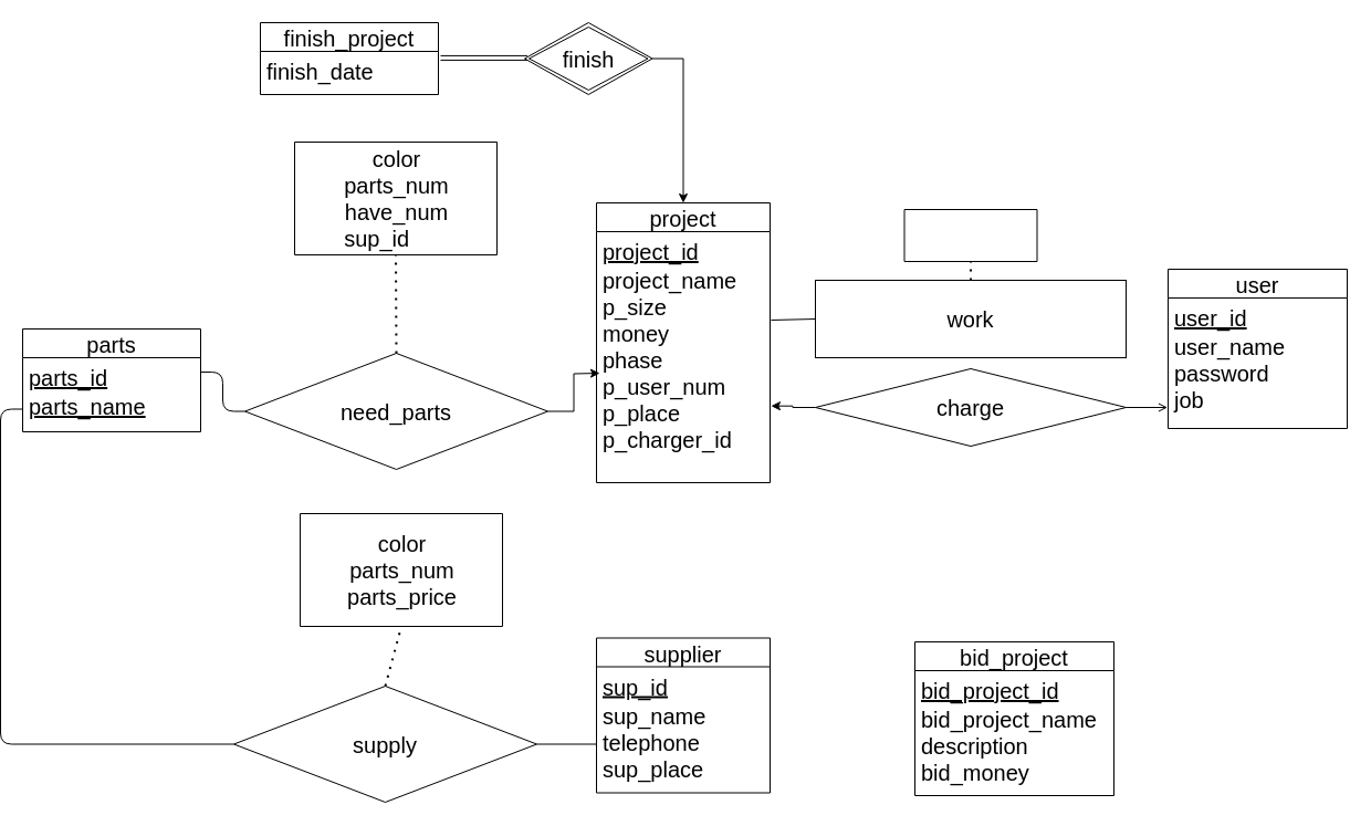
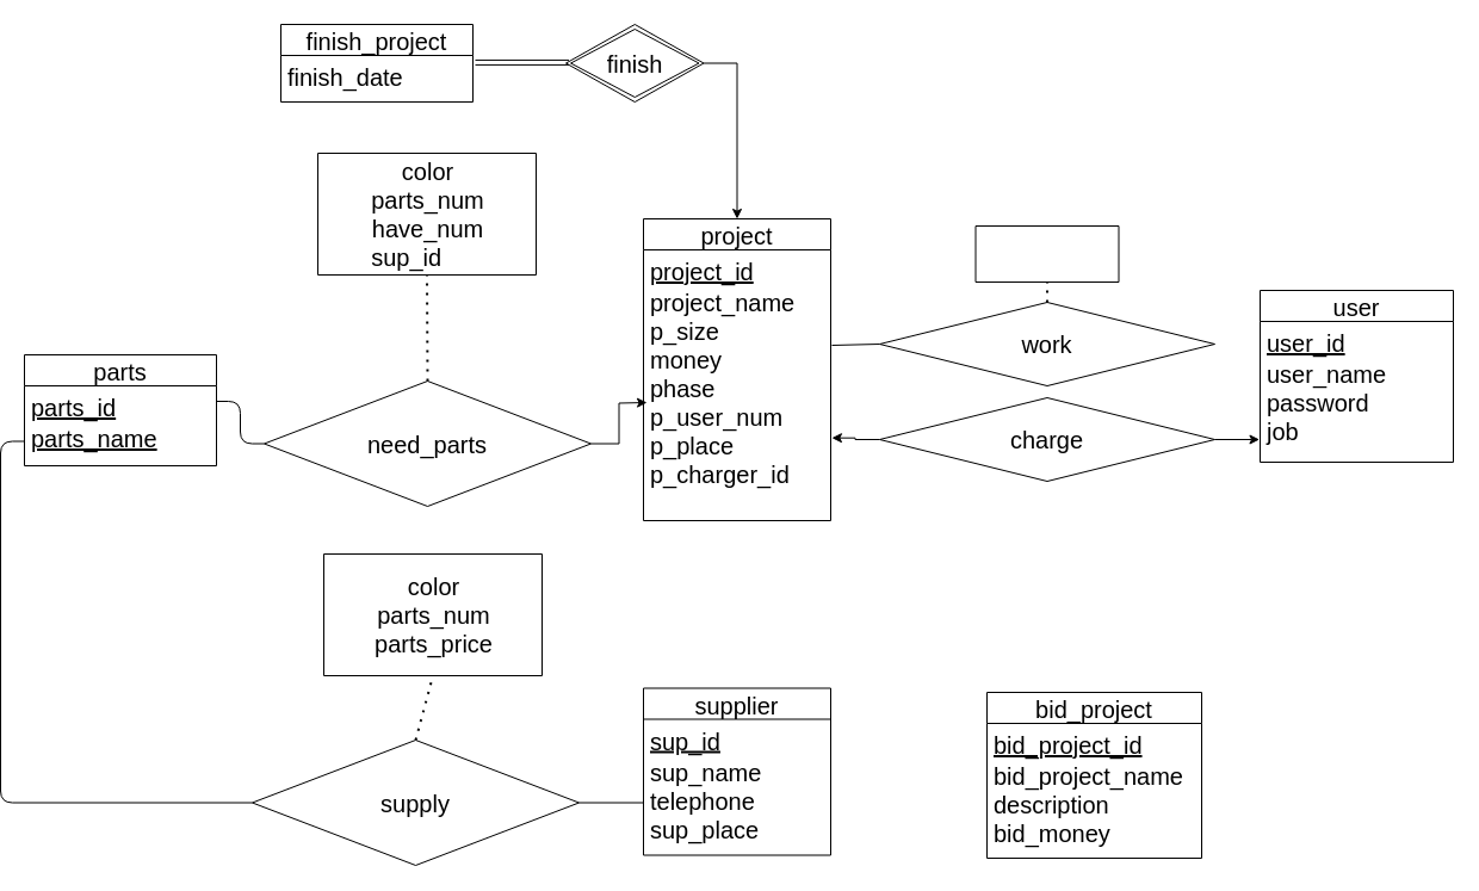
- <mxCell id="26" value="work" style="whiteSpace=wrap;html=1;fontSize=20;rounded=0;" vertex="1" parent="1"><mxGeometry x="737" y="253" width="281" height="70" as="geometry" /></mxCell>
+ <mxCell id="26" value="work" style="rhombus;whiteSpace=wrap;html=1;fontSize=20;" vertex="1" parent="1"><mxGeometry x="737" y="253" width="281" height="70" as="geometry" /></mxCell>
- <mxCell id="30" style="edgeStyle=orthogonalEdgeStyle;rounded=0;orthogonalLoop=1;jettySize=auto;html=1;exitX=1;exitY=0.5;exitDx=0;exitDy=0;entryX=-0.003;entryY=0.802;entryDx=0;entryDy=0;entryPerimeter=0;endArrow=open;" edge="1" parent="1" source="31" target="25"><mxGeometry relative="1" as="geometry" /></mxCell>
+ <mxCell id="30" style="edgeStyle=orthogonalEdgeStyle;rounded=0;orthogonalLoop=1;jettySize=auto;html=1;exitX=1;exitY=0.5;exitDx=0;exitDy=0;entryX=-0.003;entryY=0.802;entryDx=0;entryDy=0;entryPerimeter=0;" edge="1" parent="1" source="31" target="25"><mxGeometry relative="1" as="geometry" /></mxCell>
